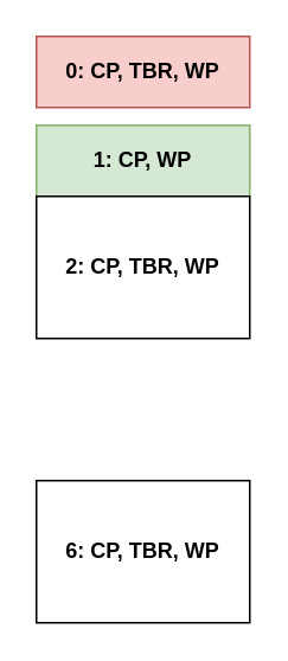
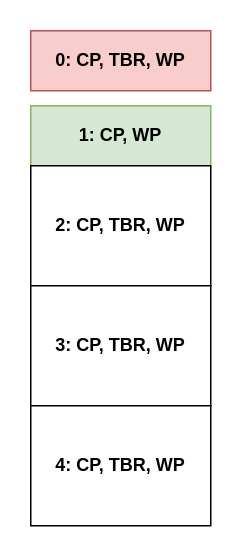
+ <mxCell id="5" value="&lt;b&gt;&lt;font style=&quot;font-size: 12px&quot;&gt;3: CP, TBR, WP&lt;br&gt;&lt;/font&gt;&lt;/b&gt;" style="rounded=0;whiteSpace=wrap;html=1;" vertex="1" parent="1"><mxGeometry x="20" y="190" width="120" height="80" as="geometry" /></mxCell>
- <mxCell id="6" value="&lt;b&gt;6: CP, TBR, WP&lt;br&gt;&lt;/b&gt;" style="rounded=0;whiteSpace=wrap;html=1;" vertex="1" parent="1"><mxGeometry x="20" y="270" width="120" height="80" as="geometry" /></mxCell>
+ <mxCell id="6" value="&lt;b&gt;4: CP, TBR, WP&lt;br&gt;&lt;/b&gt;" style="rounded=0;whiteSpace=wrap;html=1;" vertex="1" parent="1"><mxGeometry x="20" y="270" width="120" height="80" as="geometry" /></mxCell>
